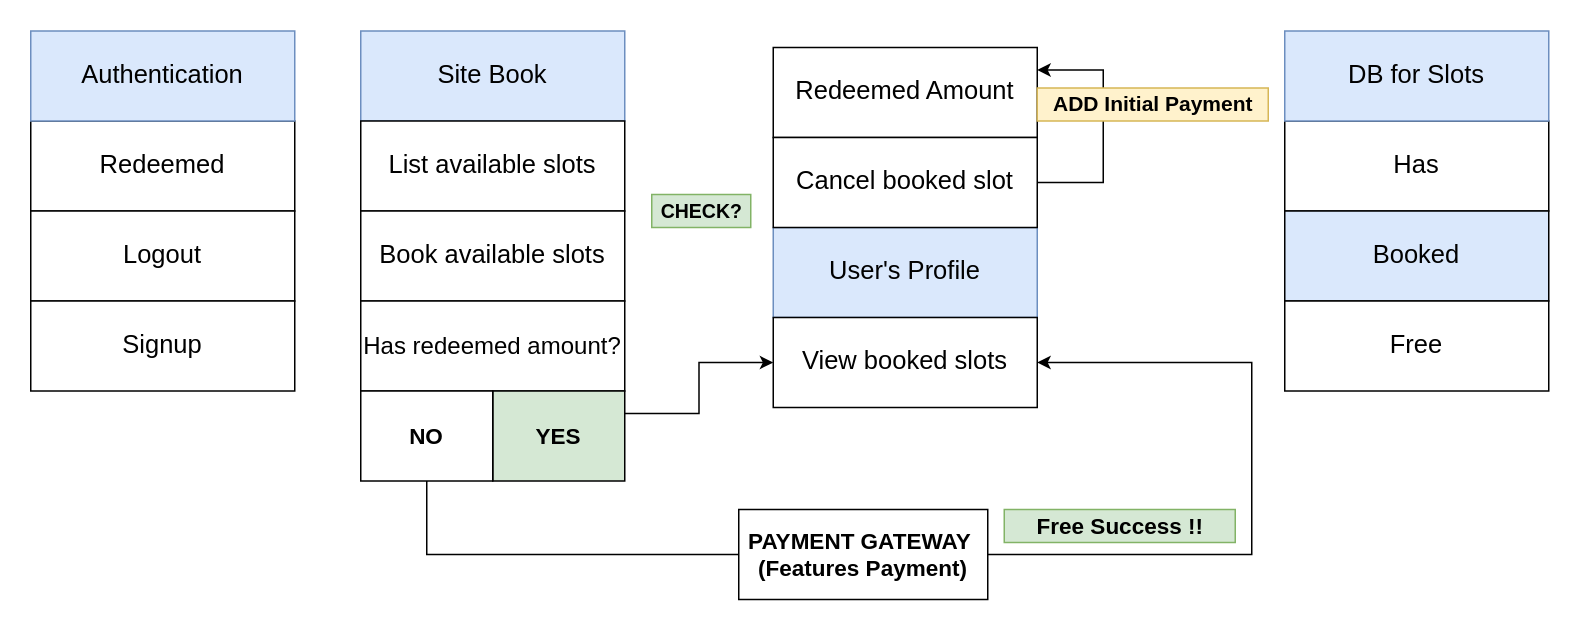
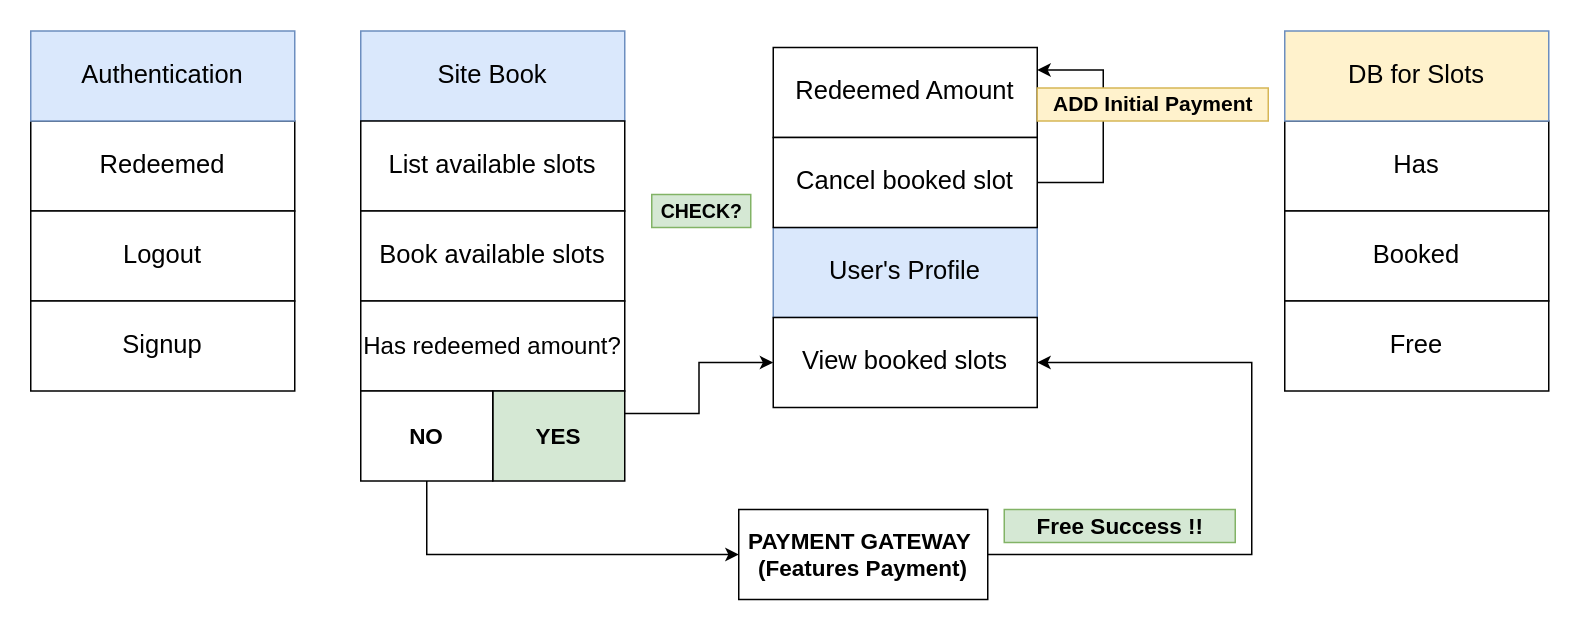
- <mxCell id="26" value="&lt;font style=&quot;font-size: 17px&quot;&gt;DB for Slots&lt;/font&gt;" style="rounded=0;whiteSpace=wrap;html=1;fillColor=#dae8fc;strokeColor=#6c8ebf;" vertex="1" parent="1"><mxGeometry x="856" y="20" width="176" height="60" as="geometry" /></mxCell>
+ <mxCell id="26" value="&lt;font style=&quot;font-size: 17px&quot;&gt;DB for Slots&lt;/font&gt;" style="rounded=0;whiteSpace=wrap;html=1;fillColor=#fff2cc;strokeColor=#6c8ebf;" vertex="1" parent="1"><mxGeometry x="856" y="20" width="176" height="60" as="geometry" /></mxCell>
- <mxCell id="25" value="&lt;font style=&quot;font-size: 17px&quot;&gt;Booked&lt;/font&gt;" style="rounded=0;whiteSpace=wrap;html=1;fillColor=#dae8fc;" vertex="1" parent="1"><mxGeometry x="856" y="140" width="176" height="60" as="geometry" /></mxCell>
+ <mxCell id="25" value="&lt;font style=&quot;font-size: 17px&quot;&gt;Booked&lt;/font&gt;" style="rounded=0;whiteSpace=wrap;html=1;" vertex="1" parent="1"><mxGeometry x="856" y="140" width="176" height="60" as="geometry" /></mxCell>
- <mxCell id="17" style="edgeStyle=orthogonalEdgeStyle;rounded=0;orthogonalLoop=1;jettySize=auto;html=1;exitX=0.5;exitY=1;exitDx=0;exitDy=0;entryX=0;entryY=0.5;entryDx=0;entryDy=0;endArrow=none;" edge="1" parent="1" source="18" target="22"><mxGeometry relative="1" as="geometry" /></mxCell>
+ <mxCell id="17" style="edgeStyle=orthogonalEdgeStyle;rounded=0;orthogonalLoop=1;jettySize=auto;html=1;exitX=0.5;exitY=1;exitDx=0;exitDy=0;entryX=0;entryY=0.5;entryDx=0;entryDy=0;" edge="1" parent="1" source="18" target="22"><mxGeometry relative="1" as="geometry" /></mxCell>
